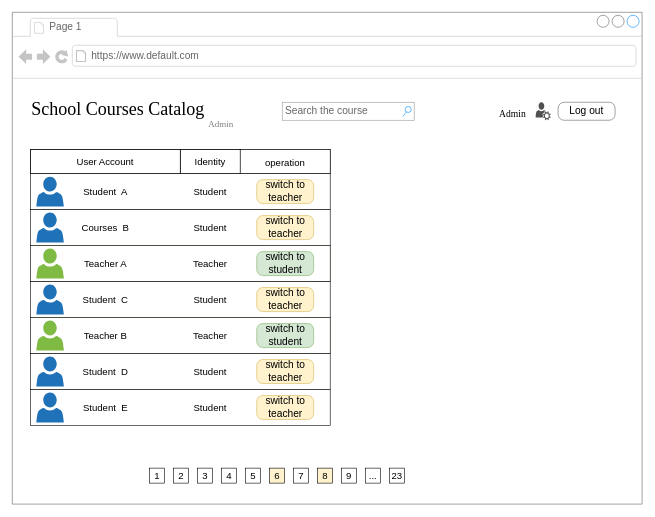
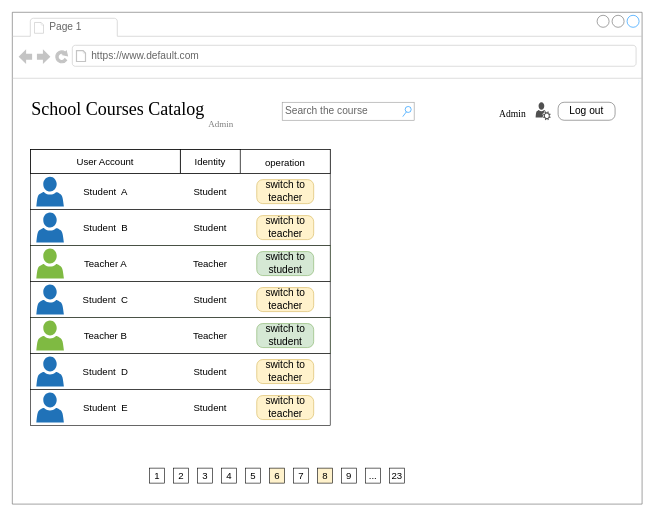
- <mxCell id="36" value="Courses&amp;nbsp; B" style="text;html=1;strokeColor=none;fillColor=none;align=center;verticalAlign=middle;whiteSpace=wrap;rounded=0;fontSize=16;fontColor=#000000;" vertex="1" parent="32"><mxGeometry x="64.64" y="15" width="120.72" height="30" as="geometry" /></mxCell>
+ <mxCell id="36" value="Student&amp;nbsp; B" style="text;html=1;strokeColor=none;fillColor=none;align=center;verticalAlign=middle;whiteSpace=wrap;rounded=0;fontSize=16;fontColor=#000000;" vertex="1" parent="32"><mxGeometry x="64.64" y="15" width="120.72" height="30" as="geometry" /></mxCell>
